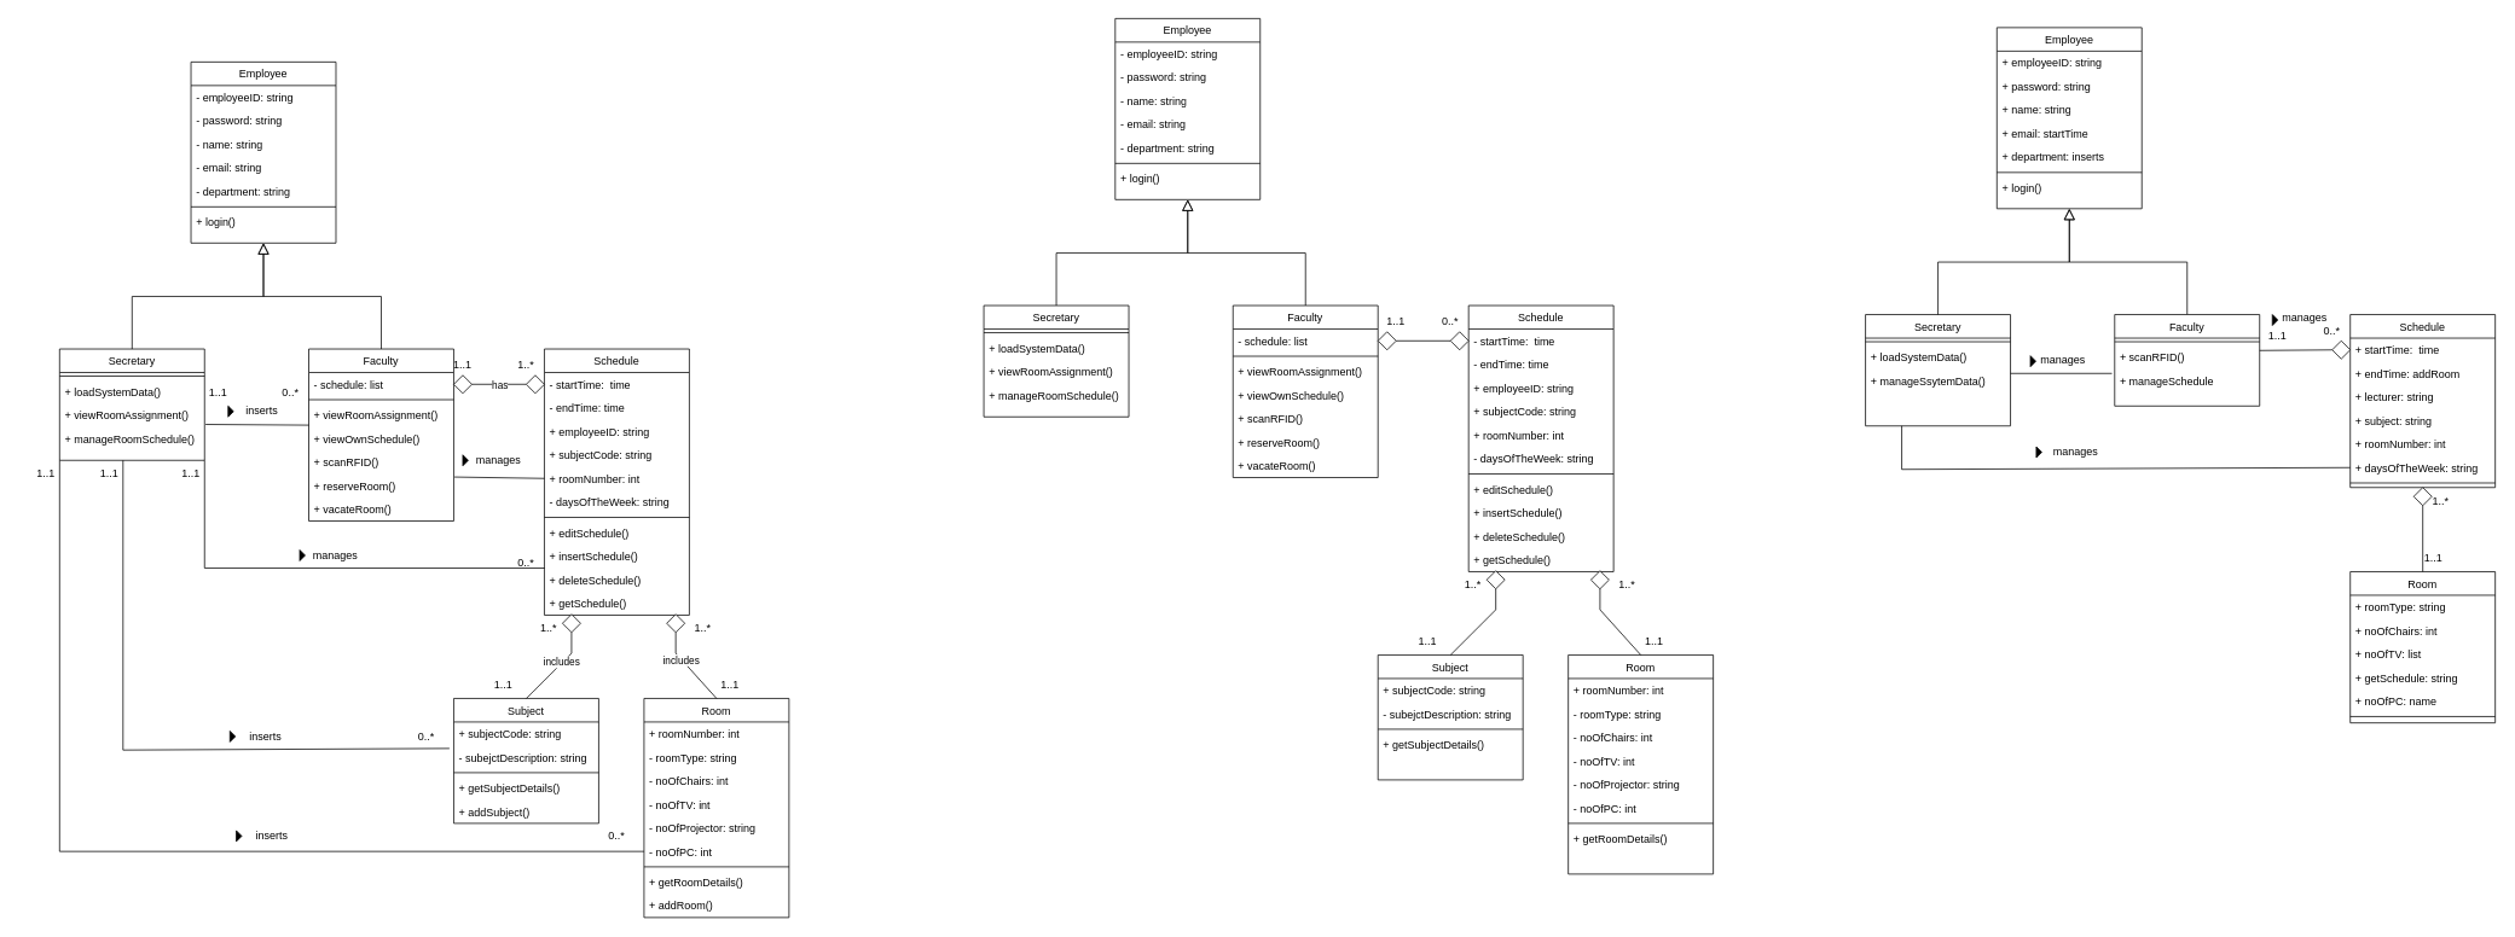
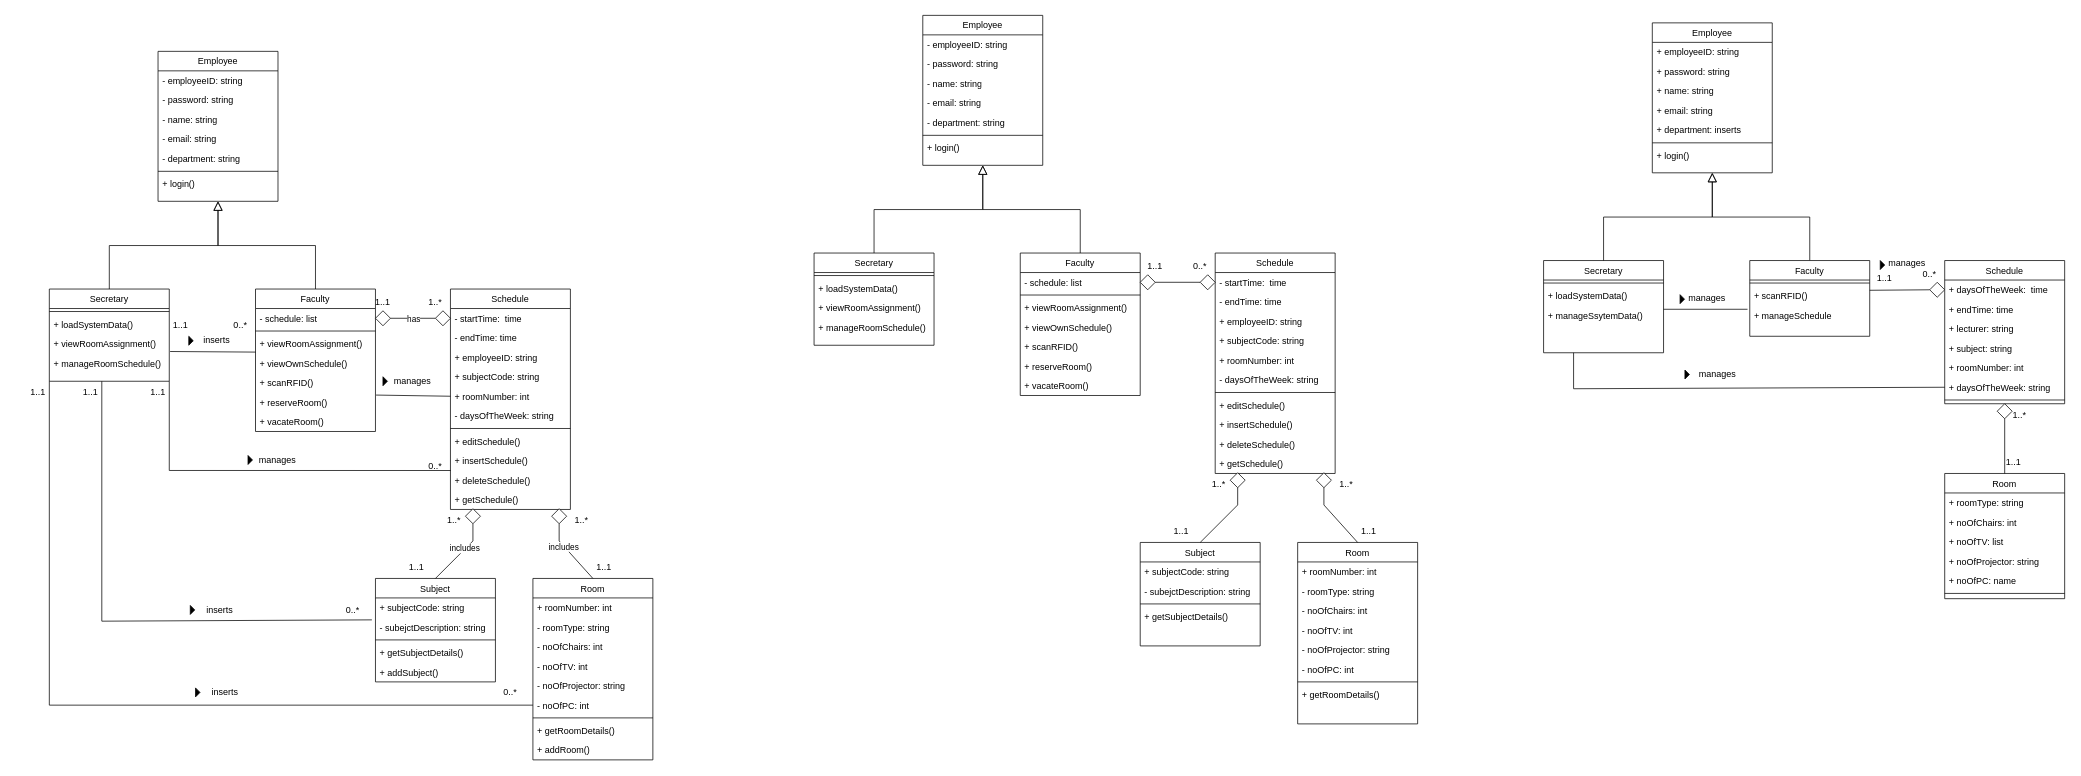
- <mxCell id="162" value="+ email: startTime" style="text;align=left;verticalAlign=top;spacingLeft=4;spacingRight=4;overflow=hidden;rotatable=0;points=[[0,0.5],[1,0.5]];portConstraint=eastwest;rounded=0;shadow=0;html=0;whiteSpace=wrap;" parent="158" vertex="1"><mxGeometry y="104" width="160" height="26" as="geometry" /></mxCell>
+ <mxCell id="162" value="+ email: string" style="text;align=left;verticalAlign=top;spacingLeft=4;spacingRight=4;overflow=hidden;rotatable=0;points=[[0,0.5],[1,0.5]];portConstraint=eastwest;rounded=0;shadow=0;html=0;whiteSpace=wrap;" parent="158" vertex="1"><mxGeometry y="104" width="160" height="26" as="geometry" /></mxCell>
- <mxCell id="173" value="+ startTime:  time" style="text;align=left;verticalAlign=top;spacingLeft=4;spacingRight=4;overflow=hidden;rotatable=0;points=[[0,0.5],[1,0.5]];portConstraint=eastwest;" parent="172" vertex="1"><mxGeometry y="26" width="160" height="26" as="geometry" /></mxCell>
+ <mxCell id="173" value="+ daysOfTheWeek:  time" style="text;align=left;verticalAlign=top;spacingLeft=4;spacingRight=4;overflow=hidden;rotatable=0;points=[[0,0.5],[1,0.5]];portConstraint=eastwest;" parent="172" vertex="1"><mxGeometry y="26" width="160" height="26" as="geometry" /></mxCell>
- <mxCell id="174" value="+ endTime: addRoom" style="text;align=left;verticalAlign=top;spacingLeft=4;spacingRight=4;overflow=hidden;rotatable=0;points=[[0,0.5],[1,0.5]];portConstraint=eastwest;" parent="172" vertex="1"><mxGeometry y="52" width="160" height="26" as="geometry" /></mxCell>
+ <mxCell id="174" value="+ endTime: time" style="text;align=left;verticalAlign=top;spacingLeft=4;spacingRight=4;overflow=hidden;rotatable=0;points=[[0,0.5],[1,0.5]];portConstraint=eastwest;" parent="172" vertex="1"><mxGeometry y="52" width="160" height="26" as="geometry" /></mxCell>
- <mxCell id="200" value="+ getSchedule: string" style="text;align=left;verticalAlign=top;spacingLeft=4;spacingRight=4;overflow=hidden;rotatable=0;points=[[0,0.5],[1,0.5]];portConstraint=eastwest;" parent="196" vertex="1"><mxGeometry y="104" width="160" height="26" as="geometry" /></mxCell>
+ <mxCell id="200" value="+ noOfProjector: string" style="text;align=left;verticalAlign=top;spacingLeft=4;spacingRight=4;overflow=hidden;rotatable=0;points=[[0,0.5],[1,0.5]];portConstraint=eastwest;" parent="196" vertex="1"><mxGeometry y="104" width="160" height="26" as="geometry" /></mxCell>
